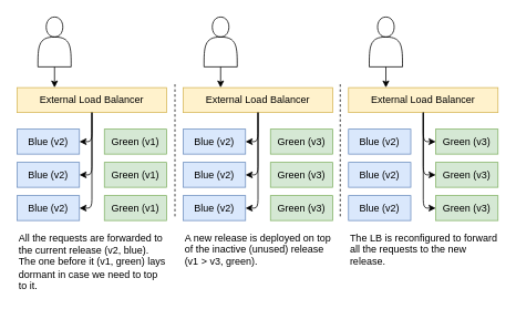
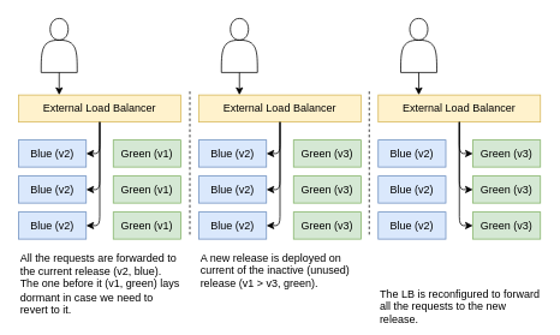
- <mxCell id="27" value="A new release is deployed on top of the inactive (unused) release (v1 &amp;gt; v3, green)." style="text;html=1;strokeColor=none;fillColor=none;align=left;verticalAlign=middle;whiteSpace=wrap;rounded=0;" vertex="1" parent="1"><mxGeometry x="220" y="280" width="180" height="40" as="geometry" /></mxCell>
+ <mxCell id="27" value="A new release is deployed on current of the inactive (unused) release (v1 &amp;gt; v3, green)." style="text;html=1;strokeColor=none;fillColor=none;align=left;verticalAlign=middle;whiteSpace=wrap;rounded=0;" vertex="1" parent="1"><mxGeometry x="220" y="280" width="180" height="40" as="geometry" /></mxCell>
- <mxCell id="41" value="The LB is reconfigured to forward all the requests to the new release." style="text;html=1;strokeColor=none;fillColor=none;align=left;verticalAlign=middle;whiteSpace=wrap;rounded=0;" vertex="1" parent="1"><mxGeometry x="419" y="280" width="180" height="40" as="geometry" /></mxCell>
+ <mxCell id="41" value="The LB is reconfigured to forward all the requests to the new release." style="text;html=1;strokeColor=none;fillColor=none;align=left;verticalAlign=middle;whiteSpace=wrap;rounded=0;" vertex="1" parent="1"><mxGeometry x="419" y="320" width="180" height="40" as="geometry" /></mxCell>
- <mxCell id="14" value="All the requests are forwarded to the current release (v2, blue). The one before it (v1, green) lays dormant in case we need to top to it." style="text;html=1;strokeColor=none;fillColor=none;align=left;verticalAlign=middle;whiteSpace=wrap;rounded=0;" vertex="1" parent="1"><mxGeometry x="20" y="280" width="180" height="70" as="geometry" /></mxCell>
+ <mxCell id="14" value="All the requests are forwarded to the current release (v2, blue). The one before it (v1, green) lays dormant in case we need to revert to it." style="text;html=1;strokeColor=none;fillColor=none;align=left;verticalAlign=middle;whiteSpace=wrap;rounded=0;" vertex="1" parent="1"><mxGeometry x="20" y="280" width="180" height="70" as="geometry" /></mxCell>
